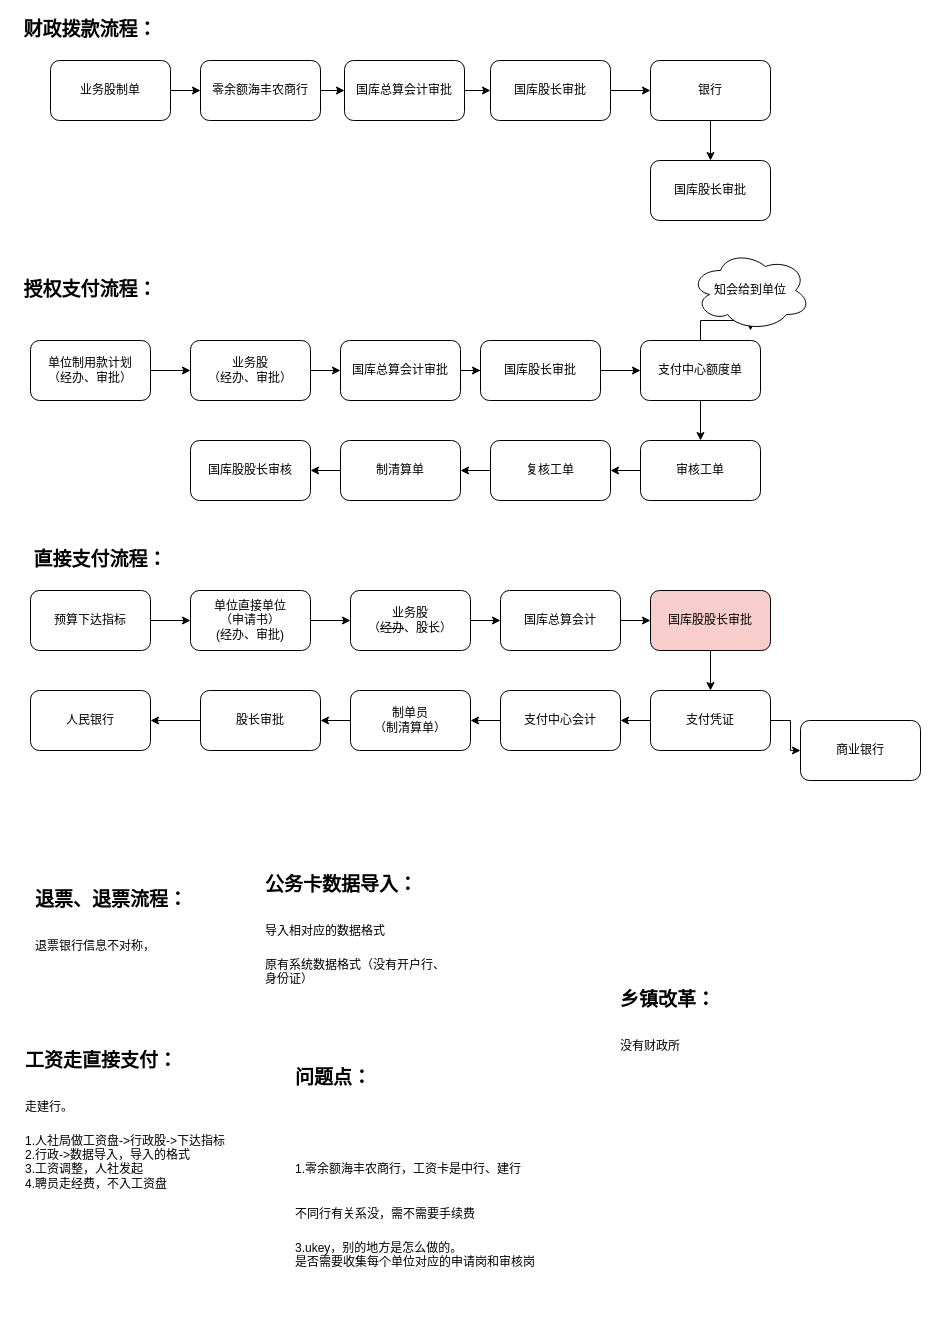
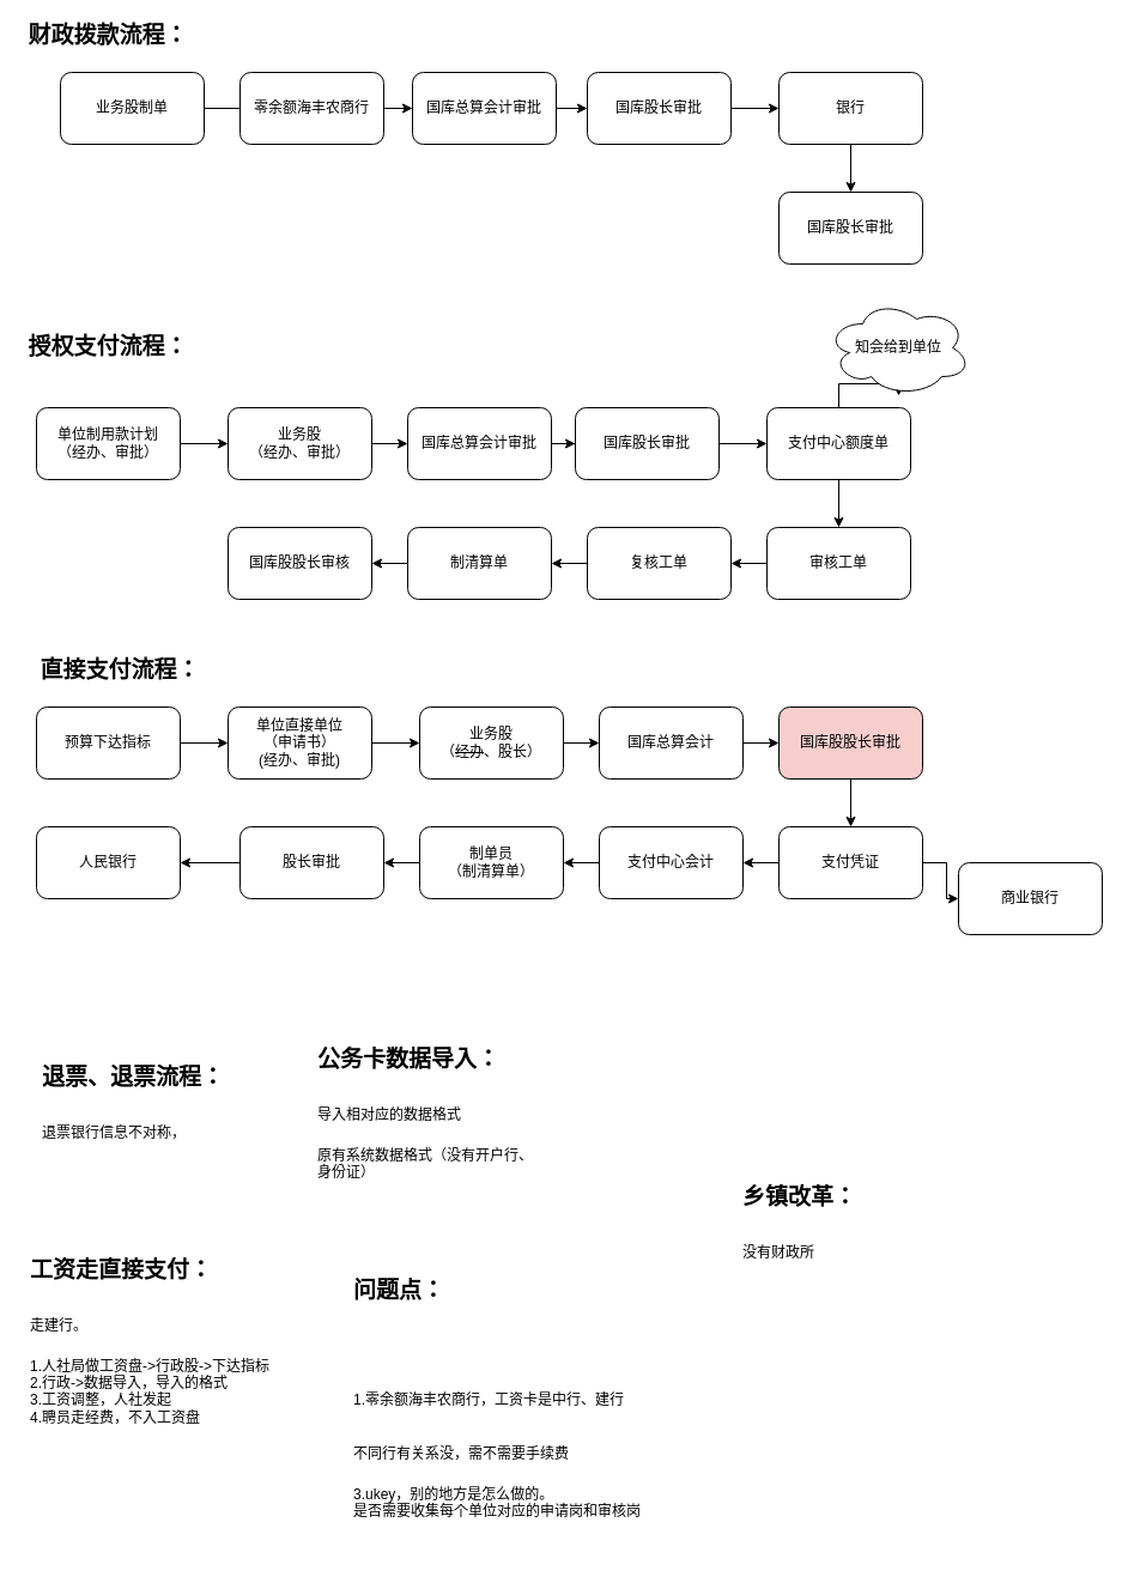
- <mxCell id="2" value="" style="edgeStyle=orthogonalEdgeStyle;rounded=0;orthogonalLoop=1;jettySize=auto;html=1;verticalAlign=middle;" parent="1" source="3" target="6" edge="1"><mxGeometry relative="1" as="geometry" /></mxCell>
+ <mxCell id="2" value="" style="edgeStyle=orthogonalEdgeStyle;rounded=0;orthogonalLoop=1;jettySize=auto;html=1;verticalAlign=middle;endArrow=none;" parent="1" source="3" target="6" edge="1"><mxGeometry relative="1" as="geometry" /></mxCell>
